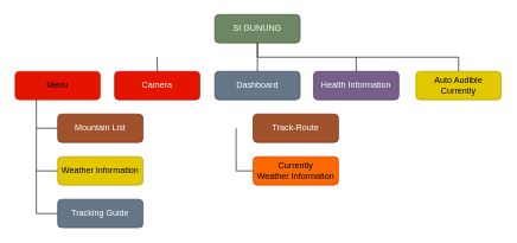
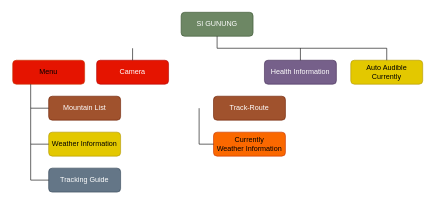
- <mxCell id="16" value="" style="endArrow=none;html=1;rounded=0;exitX=0.5;exitY=0;exitDx=0;exitDy=0;entryX=0.5;entryY=1;entryDx=0;entryDy=0;" parent="1" source="3" target="2" edge="1"><mxGeometry width="50" height="50" relative="1" as="geometry"><mxPoint x="440" y="30" as="sourcePoint" /><mxPoint x="490" y="-20" as="targetPoint" /></mxGeometry></mxCell>
- <mxCell id="3" value="Dashboard" style="rounded=1;whiteSpace=wrap;html=1;fillColor=#647687;fontColor=#ffffff;strokeColor=#314354;" parent="1" vertex="1"><mxGeometry x="301" y="100" width="120" height="40" as="geometry" /></mxCell>
